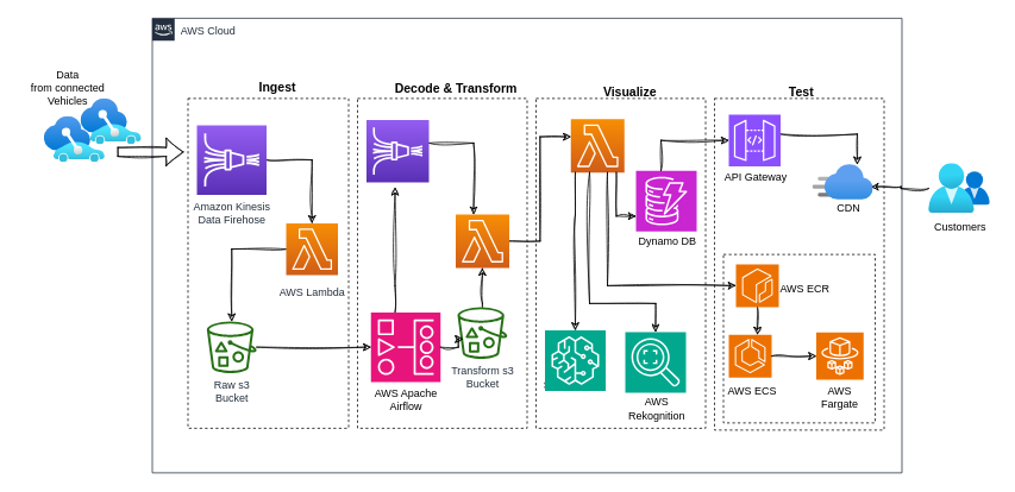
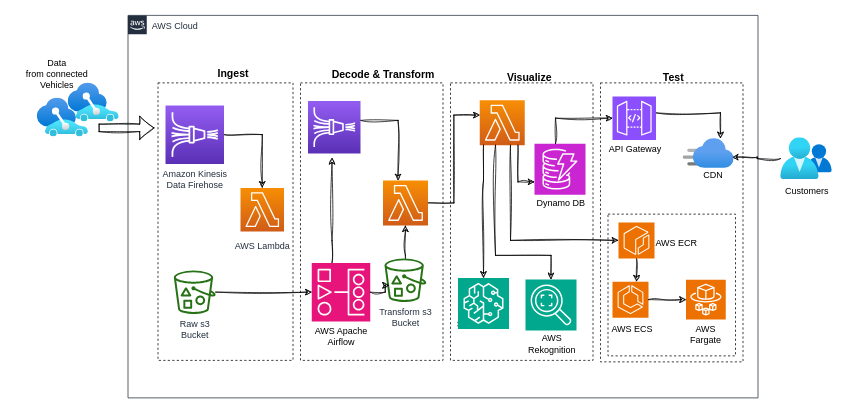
- <mxCell id="21" style="edgeStyle=orthogonalEdgeStyle;rounded=0;sketch=1;hachureGap=4;jiggle=2;curveFitting=1;orthogonalLoop=1;jettySize=auto;html=1;" edge="1" parent="1" source="22" target="23"><mxGeometry relative="1" as="geometry" /></mxCell>
